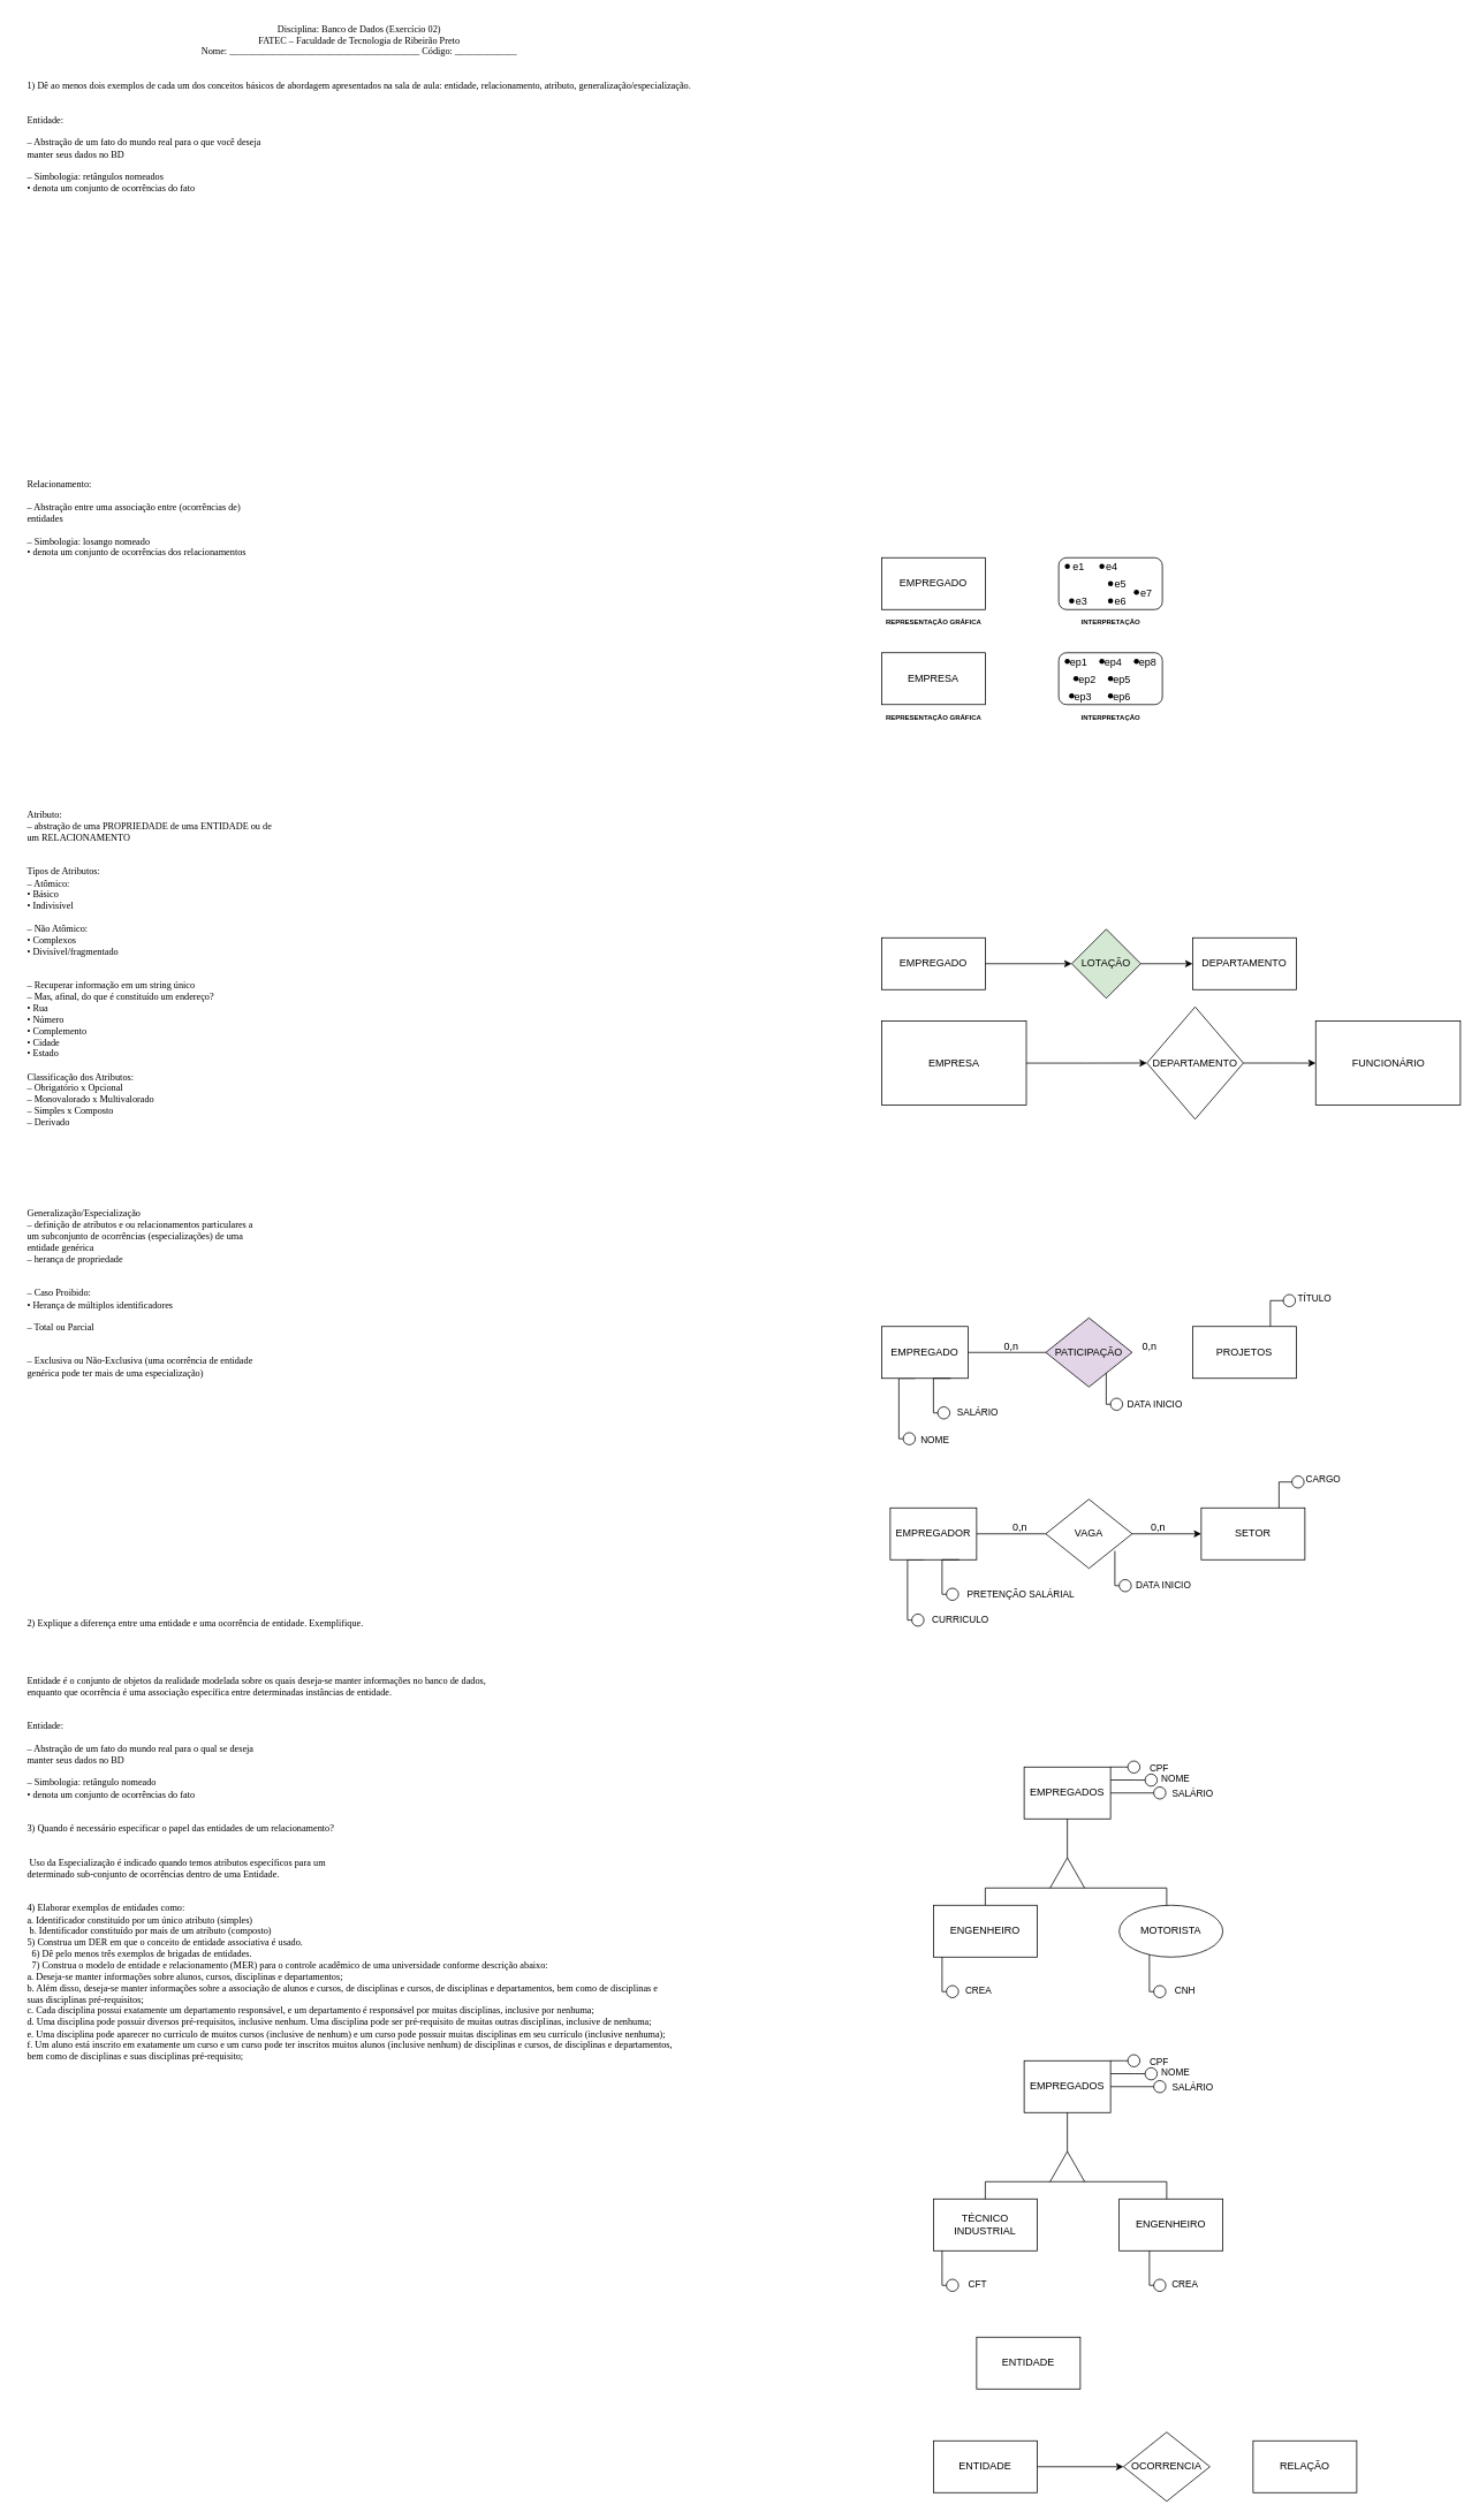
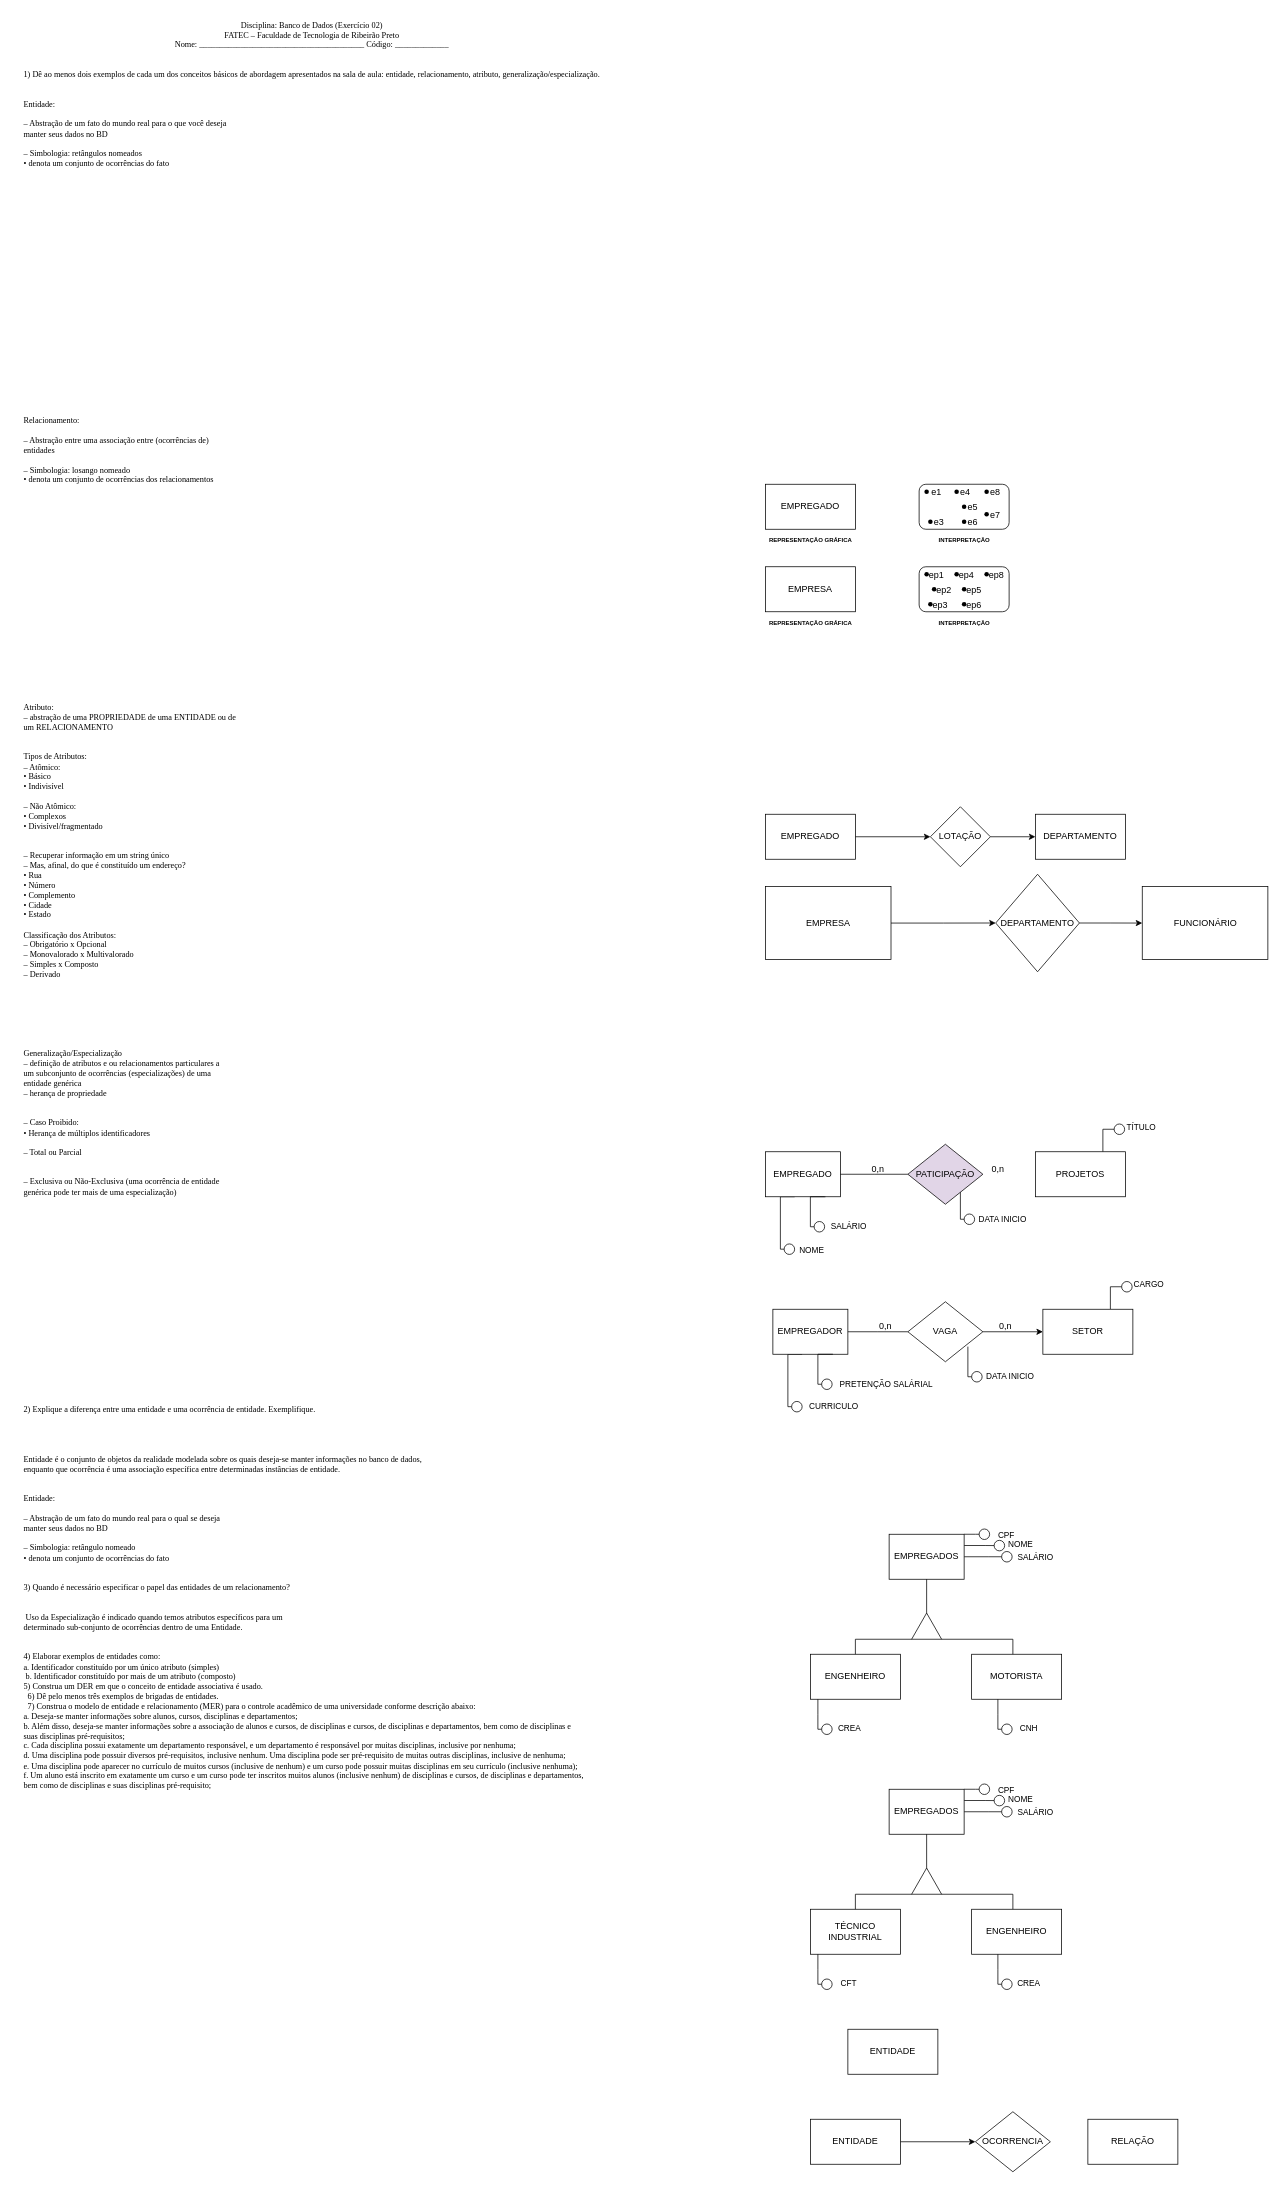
+ <mxCell id="15" value="       e8" style="shape=waypoint;sketch=0;fillStyle=solid;size=6;pointerEvents=1;points=[];fillColor=none;resizable=0;rotatable=0;perimeter=centerPerimeter;snapToPoint=1;" vertex="1" parent="7"><mxGeometry x="80" width="20" height="20" as="geometry" /></mxCell>
- <mxCell id="35" value="LOTAÇÃO" style="rhombus;whiteSpace=wrap;html=1;rounded=0;fillColor=#d5e8d4;" vertex="1" parent="33"><mxGeometry x="220" width="80" height="80" as="geometry" /></mxCell>
+ <mxCell id="35" value="LOTAÇÃO" style="rhombus;whiteSpace=wrap;html=1;rounded=0;" vertex="1" parent="33"><mxGeometry x="220" width="80" height="80" as="geometry" /></mxCell>
- <mxCell id="90" value="MOTORISTA" style="ellipse;whiteSpace=wrap;html=1;" vertex="1" parent="77"><mxGeometry x="215" y="160" width="120" height="60" as="geometry" /></mxCell>
+ <mxCell id="90" value="MOTORISTA" style="rounded=0;whiteSpace=wrap;html=1;" vertex="1" parent="77"><mxGeometry x="215" y="160" width="120" height="60" as="geometry" /></mxCell>
